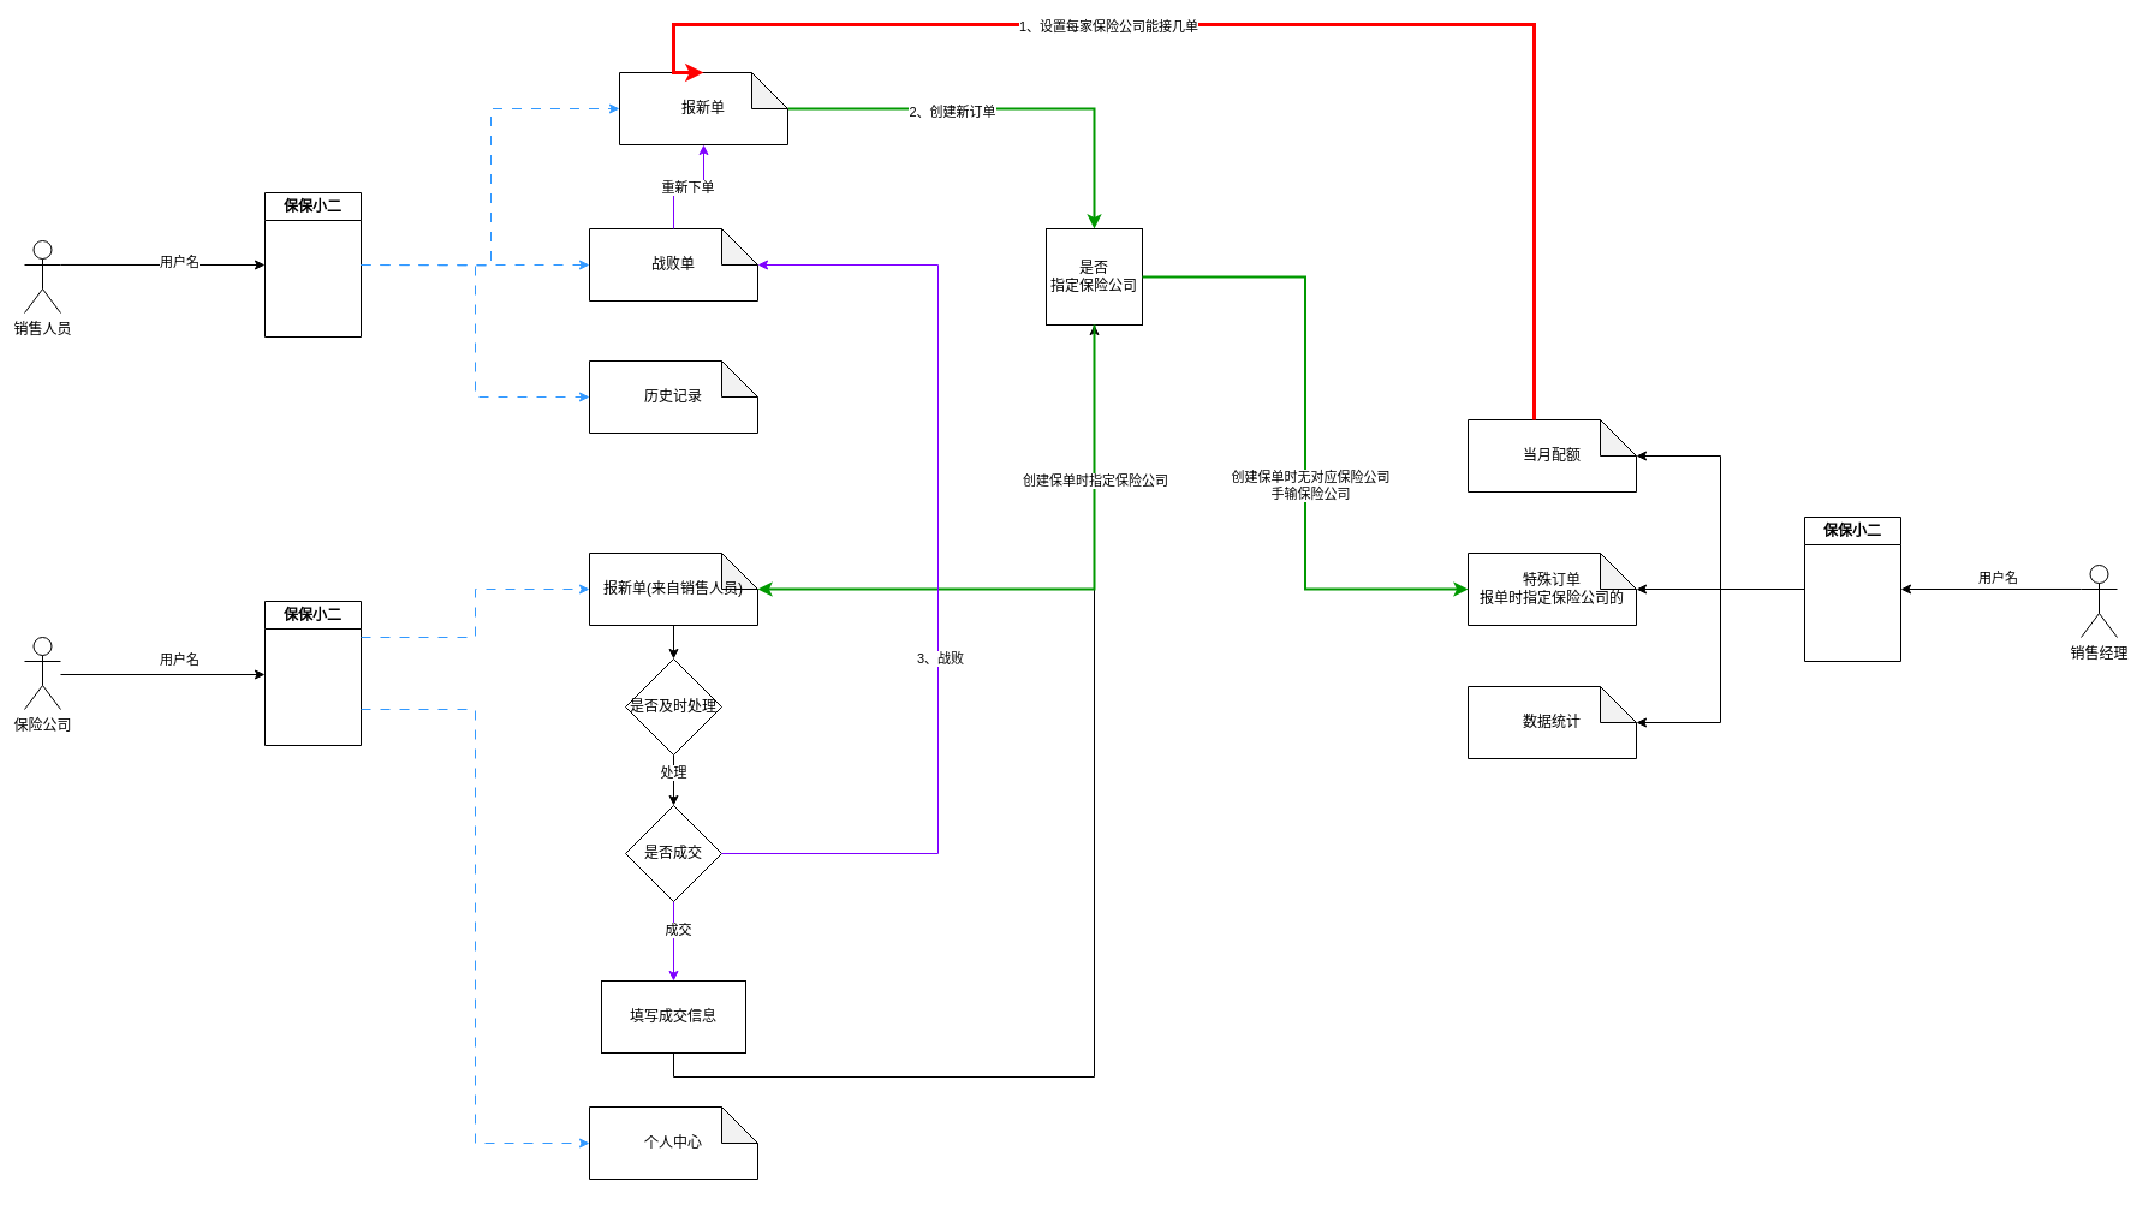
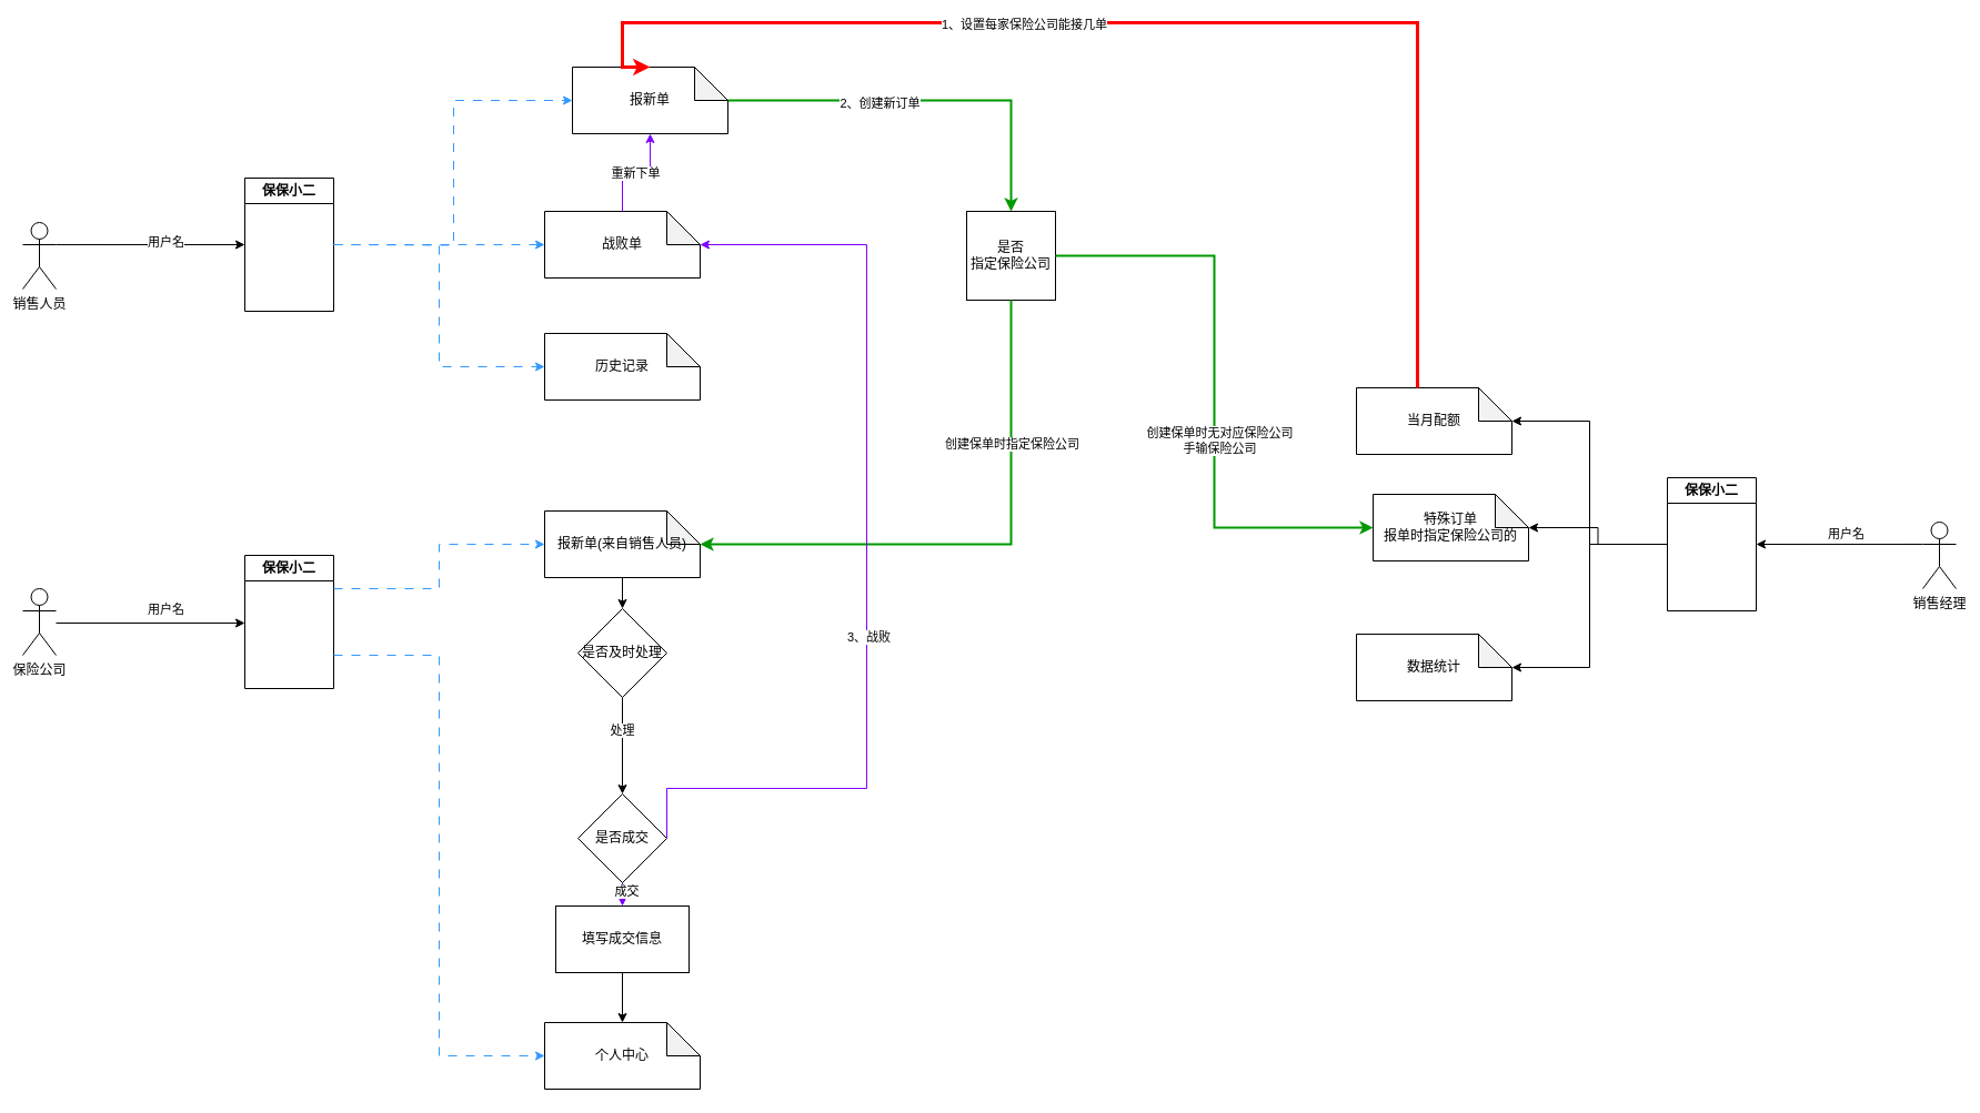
- <mxCell id="36" value="特殊订单&lt;div&gt;报单时指定保险公司的&lt;/div&gt;" style="shape=note;whiteSpace=wrap;html=1;backgroundOutline=1;darkOpacity=0.05;" vertex="1" parent="1"><mxGeometry x="1221" y="460" width="140" height="60" as="geometry" /></mxCell>
+ <mxCell id="36" value="特殊订单&lt;div&gt;报单时指定保险公司的&lt;/div&gt;" style="shape=note;whiteSpace=wrap;html=1;backgroundOutline=1;darkOpacity=0.05;" vertex="1" parent="1"><mxGeometry x="1236" y="445" width="140" height="60" as="geometry" /></mxCell>
- <mxCell id="25" value="是否成交" style="rhombus;whiteSpace=wrap;html=1;" vertex="1" parent="1"><mxGeometry x="520" y="670" width="80" height="80" as="geometry" /></mxCell>
+ <mxCell id="25" value="是否成交" style="rhombus;whiteSpace=wrap;html=1;" vertex="1" parent="1"><mxGeometry x="520" y="715" width="80" height="80" as="geometry" /></mxCell>
- <mxCell id="27" style="edgeStyle=orthogonalEdgeStyle;rounded=0;orthogonalLoop=1;jettySize=auto;html=1;exitX=0.5;exitY=1;exitDx=0;exitDy=0;" edge="1" parent="1" source="26" target="43"><mxGeometry relative="1" as="geometry" /></mxCell>
+ <mxCell id="27" style="edgeStyle=orthogonalEdgeStyle;rounded=0;orthogonalLoop=1;jettySize=auto;html=1;exitX=0.5;exitY=1;exitDx=0;exitDy=0;entryX=0.5;entryY=0;entryDx=0;entryDy=0;entryPerimeter=0;" edge="1" parent="1" source="26" target="20"><mxGeometry relative="1" as="geometry" /></mxCell>
